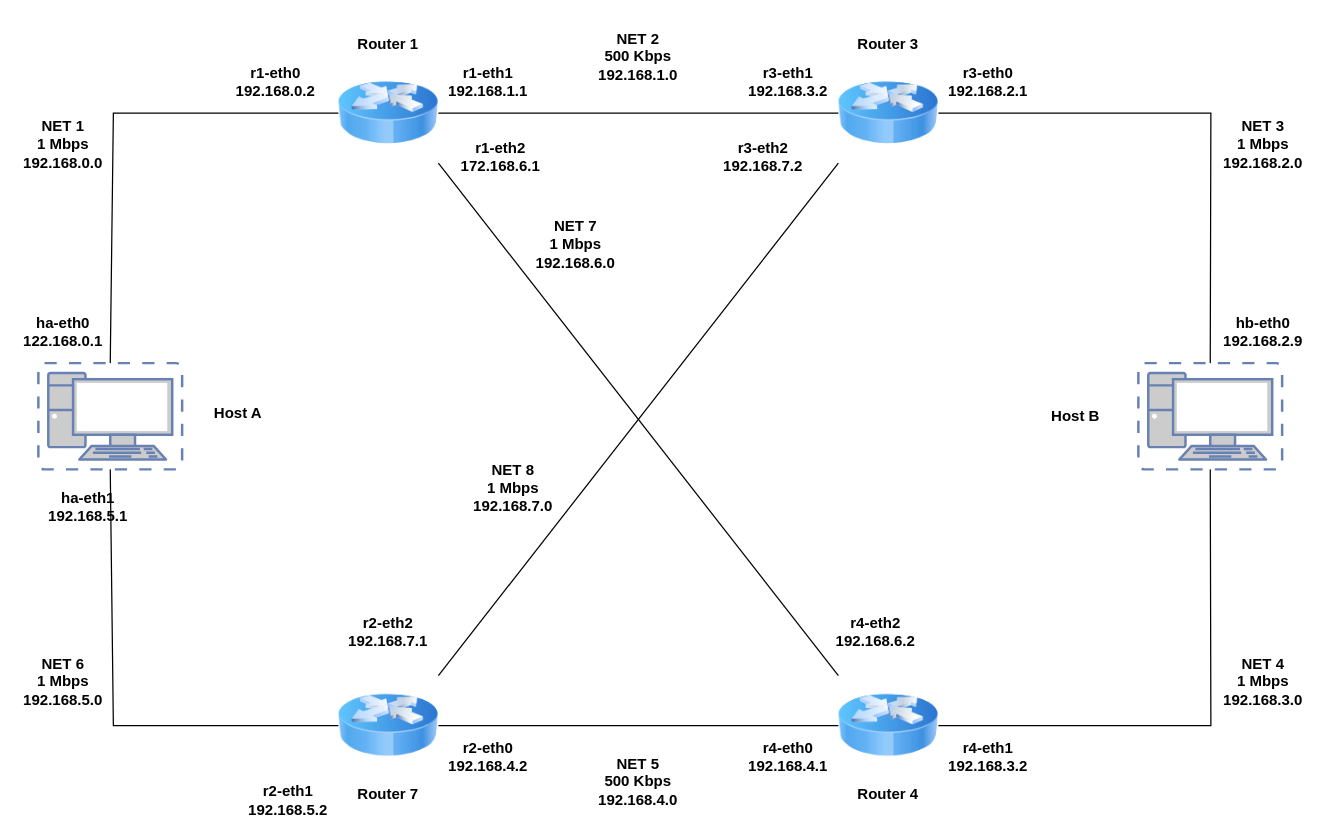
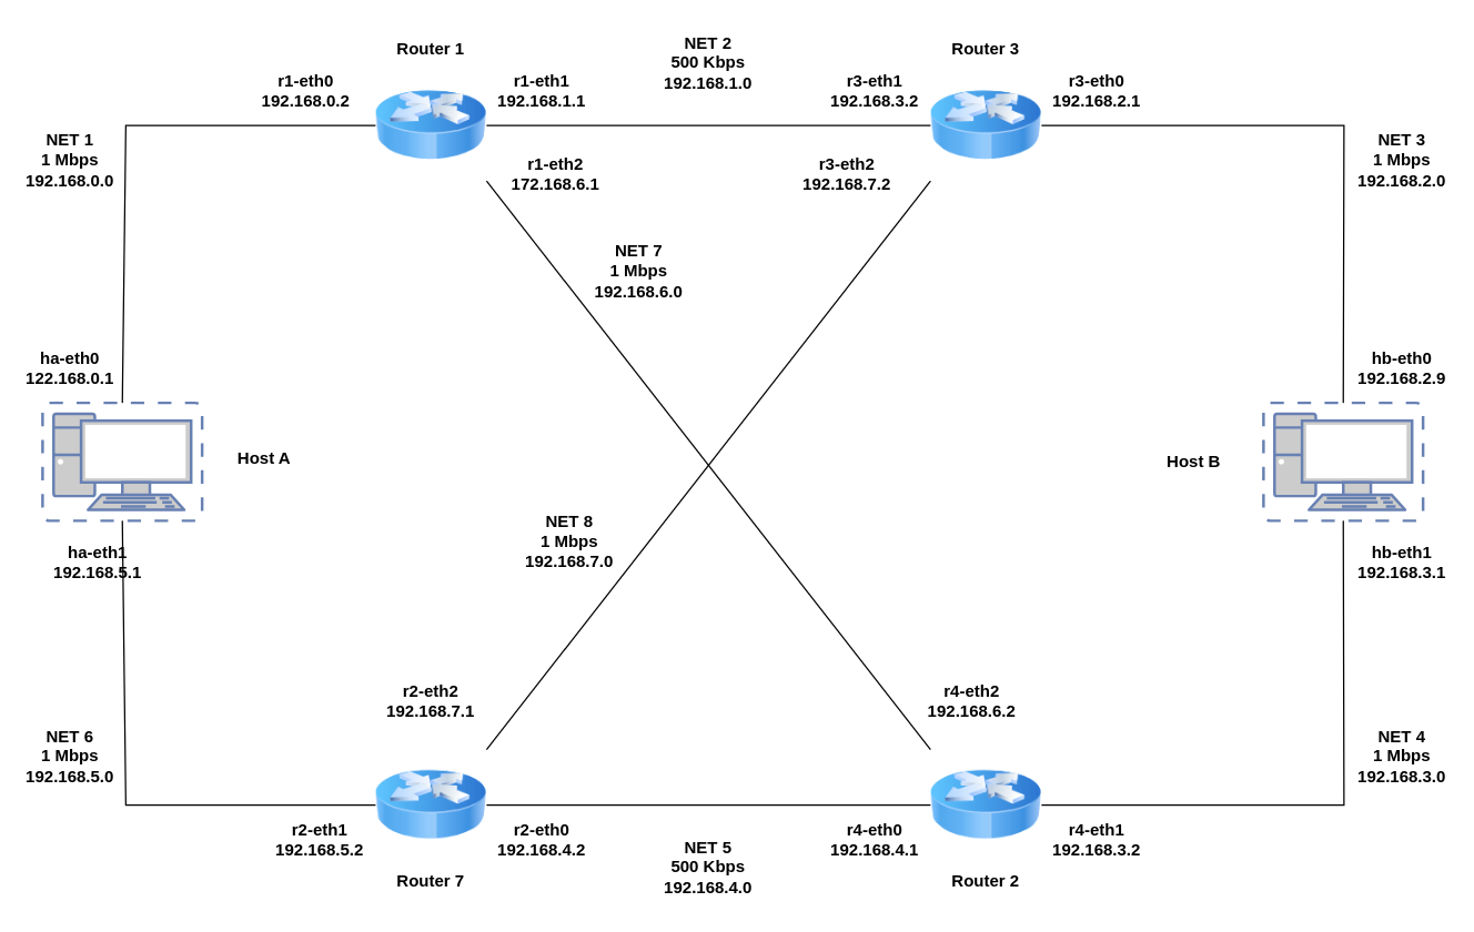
+ <mxCell id="37" value="&lt;b&gt;hb-eth1&lt;br&gt;192.168.3.1&lt;br&gt;&lt;/b&gt;" style="text;html=1;strokeColor=none;fillColor=none;align=center;verticalAlign=middle;whiteSpace=wrap;rounded=0;" vertex="1" parent="1"><mxGeometry x="980" y="390" width="60" height="30" as="geometry" /></mxCell>
- <mxCell id="20" value="&lt;b&gt;Router 4&lt;/b&gt;" style="text;html=1;strokeColor=none;fillColor=none;align=center;verticalAlign=middle;whiteSpace=wrap;rounded=0;" parent="1" vertex="1"><mxGeometry x="680" y="620" width="60" height="30" as="geometry" /></mxCell>
+ <mxCell id="20" value="&lt;b&gt;Router 2&lt;/b&gt;" style="text;html=1;strokeColor=none;fillColor=none;align=center;verticalAlign=middle;whiteSpace=wrap;rounded=0;" parent="1" vertex="1"><mxGeometry x="680" y="620" width="60" height="30" as="geometry" /></mxCell>
- <mxCell id="40" value="&lt;b&gt;r2-eth1&lt;br&gt;192.168.5.2&lt;br&gt;&lt;/b&gt;" style="text;html=1;strokeColor=none;fillColor=none;align=center;verticalAlign=middle;whiteSpace=wrap;rounded=0;" vertex="1" parent="1"><mxGeometry x="200" y="625" width="60" height="30" as="geometry" /></mxCell>
+ <mxCell id="40" value="&lt;b&gt;r2-eth1&lt;br&gt;192.168.5.2&lt;br&gt;&lt;/b&gt;" style="text;html=1;strokeColor=none;fillColor=none;align=center;verticalAlign=middle;whiteSpace=wrap;rounded=0;" vertex="1" parent="1"><mxGeometry x="200" y="590" width="60" height="30" as="geometry" /></mxCell>
